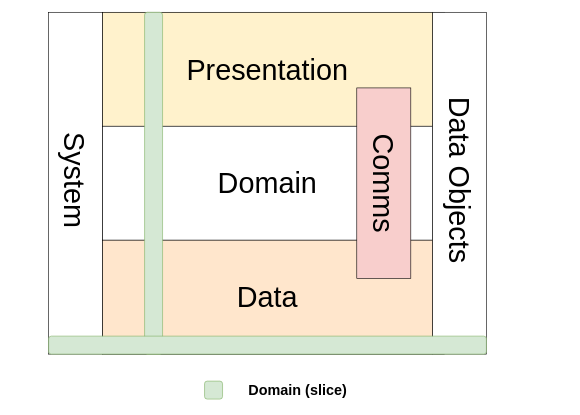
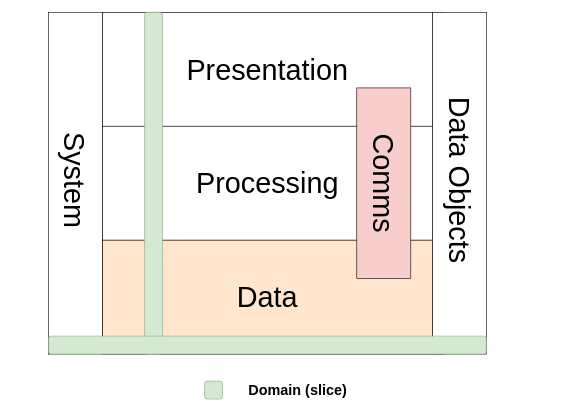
- <mxCell id="5" value="&lt;font style=&quot;font-size: 48px&quot;&gt;Presentation&lt;/font&gt;" style="rounded=0;whiteSpace=wrap;html=1;fontSize=54;fillColor=#fff2cc;" parent="1" vertex="1"><mxGeometry x="170" y="20" width="550" height="190" as="geometry" /></mxCell>
+ <mxCell id="5" value="&lt;font style=&quot;font-size: 48px&quot;&gt;Presentation&lt;/font&gt;" style="rounded=0;whiteSpace=wrap;html=1;fontSize=54;" parent="1" vertex="1"><mxGeometry x="170" y="20" width="550" height="190" as="geometry" /></mxCell>
- <mxCell id="6" value="Domain" style="rounded=0;whiteSpace=wrap;html=1;fontSize=48;" parent="1" vertex="1"><mxGeometry x="170" y="210" width="550" height="190" as="geometry" /></mxCell>
+ <mxCell id="6" value="Processing" style="rounded=0;whiteSpace=wrap;html=1;fontSize=48;" parent="1" vertex="1"><mxGeometry x="170" y="210" width="550" height="190" as="geometry" /></mxCell>
